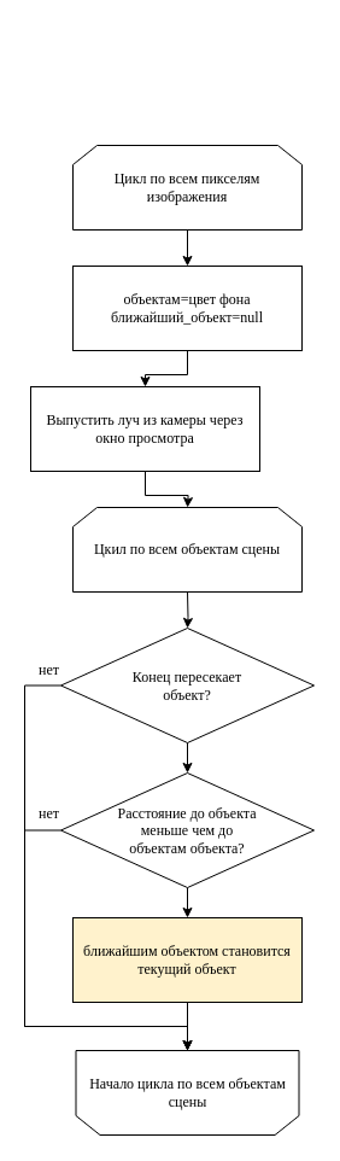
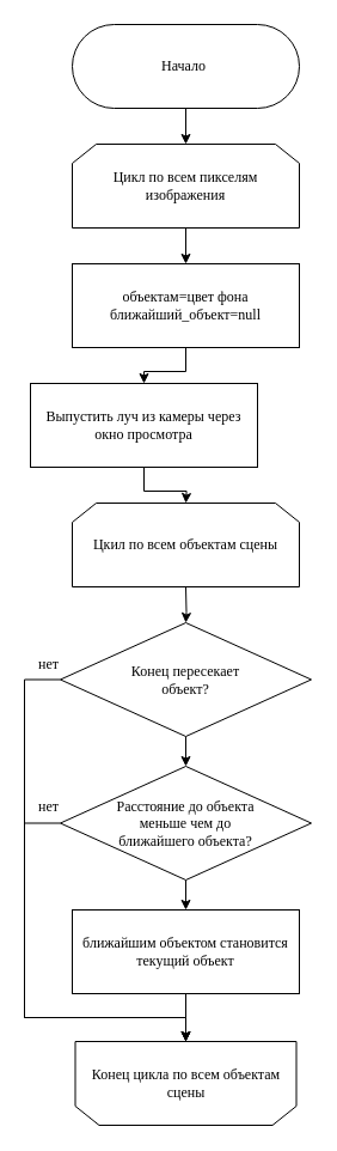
+ <mxCell id="20" value="Начало&amp;nbsp;" style="rounded=1;whiteSpace=wrap;html=1;arcSize=50;fontFamily=Times New Roman;" parent="1" vertex="1"><mxGeometry x="60" y="20" width="190" height="70" as="geometry" /></mxCell>
+ <mxCell id="19" style="edgeStyle=orthogonalEdgeStyle;rounded=0;orthogonalLoop=1;jettySize=auto;html=1;exitX=0.5;exitY=1;exitDx=0;exitDy=0;fontFamily=Times New Roman;" parent="1" source="20" target="12" edge="1"><mxGeometry relative="1" as="geometry" /></mxCell>
- <mxCell id="6" value="Расстояние до объекта &lt;br&gt;меньше чем до &lt;br&gt;объектам объекта?" style="strokeWidth=1;html=1;shape=mxgraph.flowchart.decision;whiteSpace=wrap;fontFamily=Times New Roman;" parent="1" vertex="1"><mxGeometry x="50" y="640" width="210" height="95" as="geometry" /></mxCell>
+ <mxCell id="6" value="Расстояние до объекта &lt;br&gt;меньше чем до &lt;br&gt;ближайшего объекта?" style="strokeWidth=1;html=1;shape=mxgraph.flowchart.decision;whiteSpace=wrap;fontFamily=Times New Roman;" parent="1" vertex="1"><mxGeometry x="50" y="640" width="210" height="95" as="geometry" /></mxCell>
- <mxCell id="17" value="ближайшим объектом становится текущий объект" style="rounded=0;whiteSpace=wrap;html=1;fontFamily=Times New Roman;fillColor=#fff2cc;" parent="1" vertex="1"><mxGeometry x="60" y="760" width="190" height="70" as="geometry" /></mxCell>
+ <mxCell id="17" value="ближайшим объектом становится текущий объект" style="rounded=0;whiteSpace=wrap;html=1;fontFamily=Times New Roman;" parent="1" vertex="1"><mxGeometry x="60" y="760" width="190" height="70" as="geometry" /></mxCell>
- <mxCell id="7" value="Начало цикла по всем объектам сцены" style="shape=loopLimit;whiteSpace=wrap;html=1;direction=west;fontFamily=Times New Roman;" parent="1" vertex="1"><mxGeometry x="62.5" y="870" width="185" height="70" as="geometry" /></mxCell>
+ <mxCell id="7" value="Конец цикла по всем объектам сцены" style="shape=loopLimit;whiteSpace=wrap;html=1;direction=west;fontFamily=Times New Roman;" parent="1" vertex="1"><mxGeometry x="62.5" y="870" width="185" height="70" as="geometry" /></mxCell>
